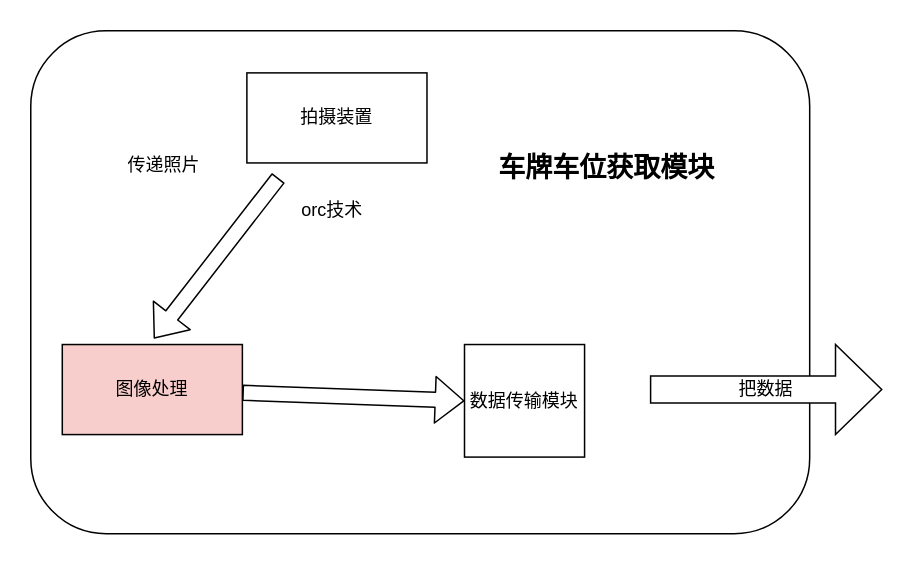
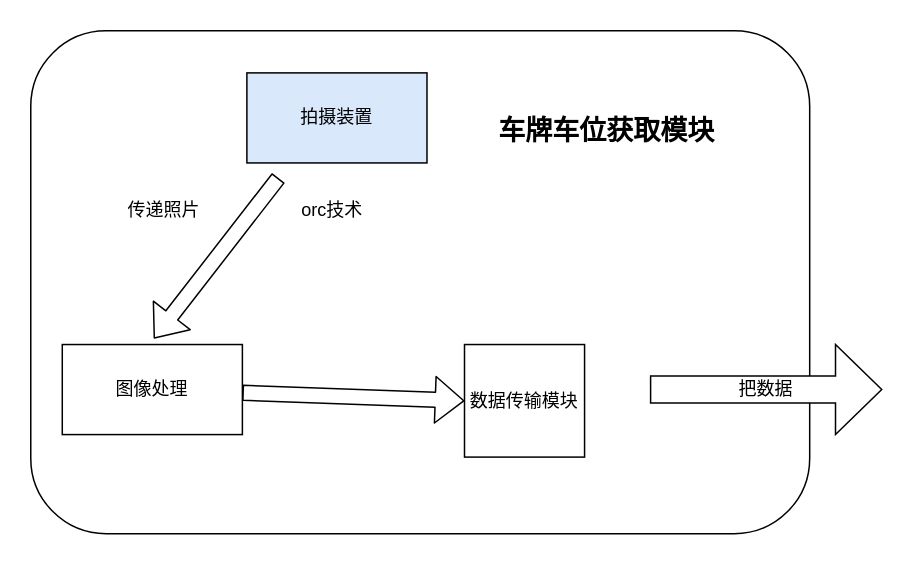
- <mxCell id="7" value="拍摄装置" style="rounded=0;whiteSpace=wrap;html=1;" parent="1" vertex="1"><mxGeometry x="164" y="48" width="120" height="60" as="geometry" /></mxCell>
+ <mxCell id="7" value="拍摄装置" style="rounded=0;whiteSpace=wrap;html=1;fillColor=#dae8fc;" parent="1" vertex="1"><mxGeometry x="164" y="48" width="120" height="60" as="geometry" /></mxCell>
- <mxCell id="9" value="传递照片" style="text;strokeColor=none;align=center;fillColor=none;html=1;verticalAlign=middle;whiteSpace=wrap;rounded=0;" parent="1" vertex="1"><mxGeometry x="79" y="95" width="60" height="30" as="geometry" /></mxCell>
+ <mxCell id="9" value="传递照片" style="text;strokeColor=none;align=center;fillColor=none;html=1;verticalAlign=middle;whiteSpace=wrap;rounded=0;" parent="1" vertex="1"><mxGeometry x="79" y="125" width="60" height="30" as="geometry" /></mxCell>
- <mxCell id="11" value="&lt;font style=&quot;font-size: 18px;&quot;&gt;&lt;b&gt;车牌车位获取模块&lt;/b&gt;&lt;/font&gt;" style="text;strokeColor=none;align=center;fillColor=none;html=1;verticalAlign=middle;whiteSpace=wrap;rounded=0;" parent="1" vertex="1"><mxGeometry x="312" y="69" width="184" height="85" as="geometry" /></mxCell>
+ <mxCell id="11" value="&lt;font style=&quot;font-size: 18px;&quot;&gt;&lt;b&gt;车牌车位获取模块&lt;/b&gt;&lt;/font&gt;" style="text;strokeColor=none;align=center;fillColor=none;html=1;verticalAlign=middle;whiteSpace=wrap;rounded=0;" parent="1" vertex="1"><mxGeometry x="312" y="44" width="184" height="85" as="geometry" /></mxCell>
- <mxCell id="4" value="图像处理" style="rounded=0;whiteSpace=wrap;html=1;fillColor=#f8cecc;" parent="1" vertex="1"><mxGeometry x="41" y="229" width="120" height="60" as="geometry" /></mxCell>
+ <mxCell id="4" value="图像处理" style="rounded=0;whiteSpace=wrap;html=1;" parent="1" vertex="1"><mxGeometry x="41" y="229" width="120" height="60" as="geometry" /></mxCell>
